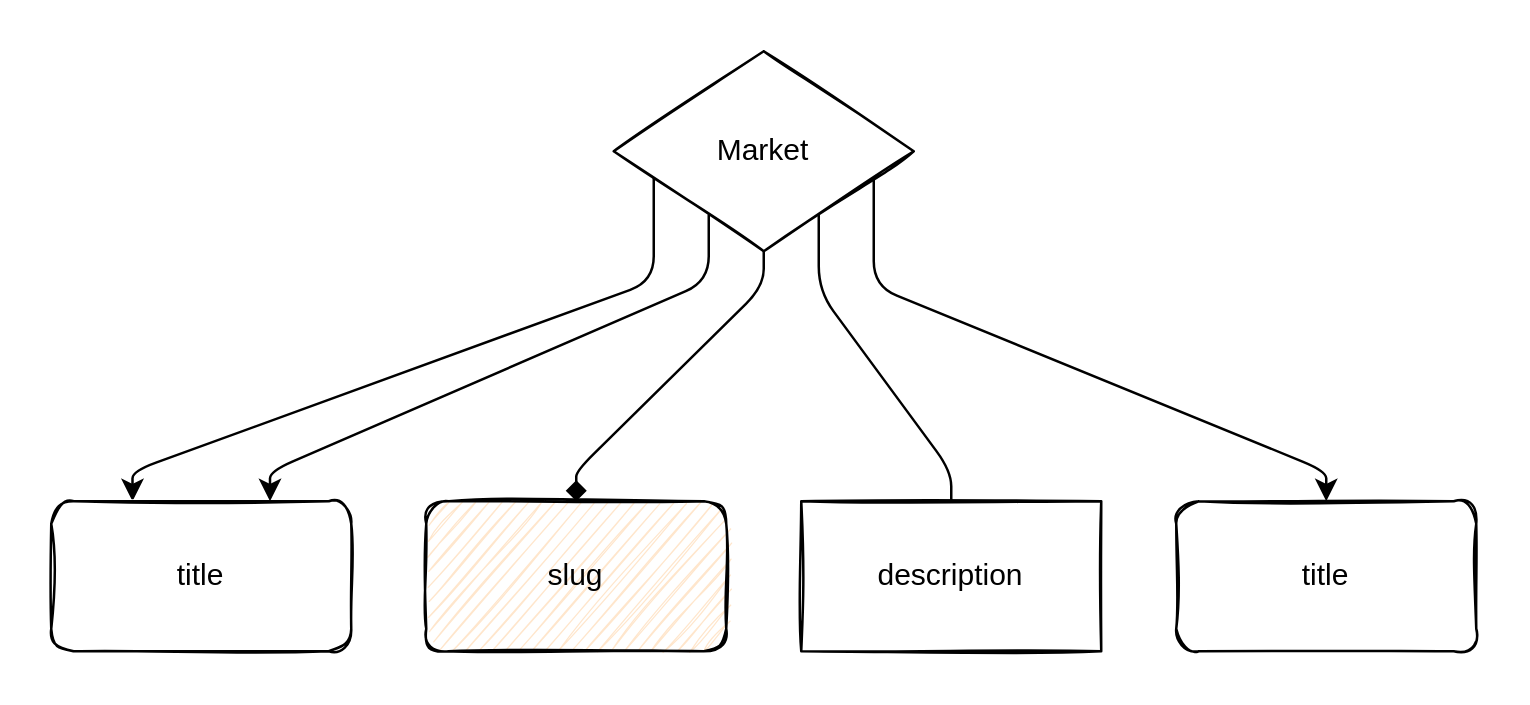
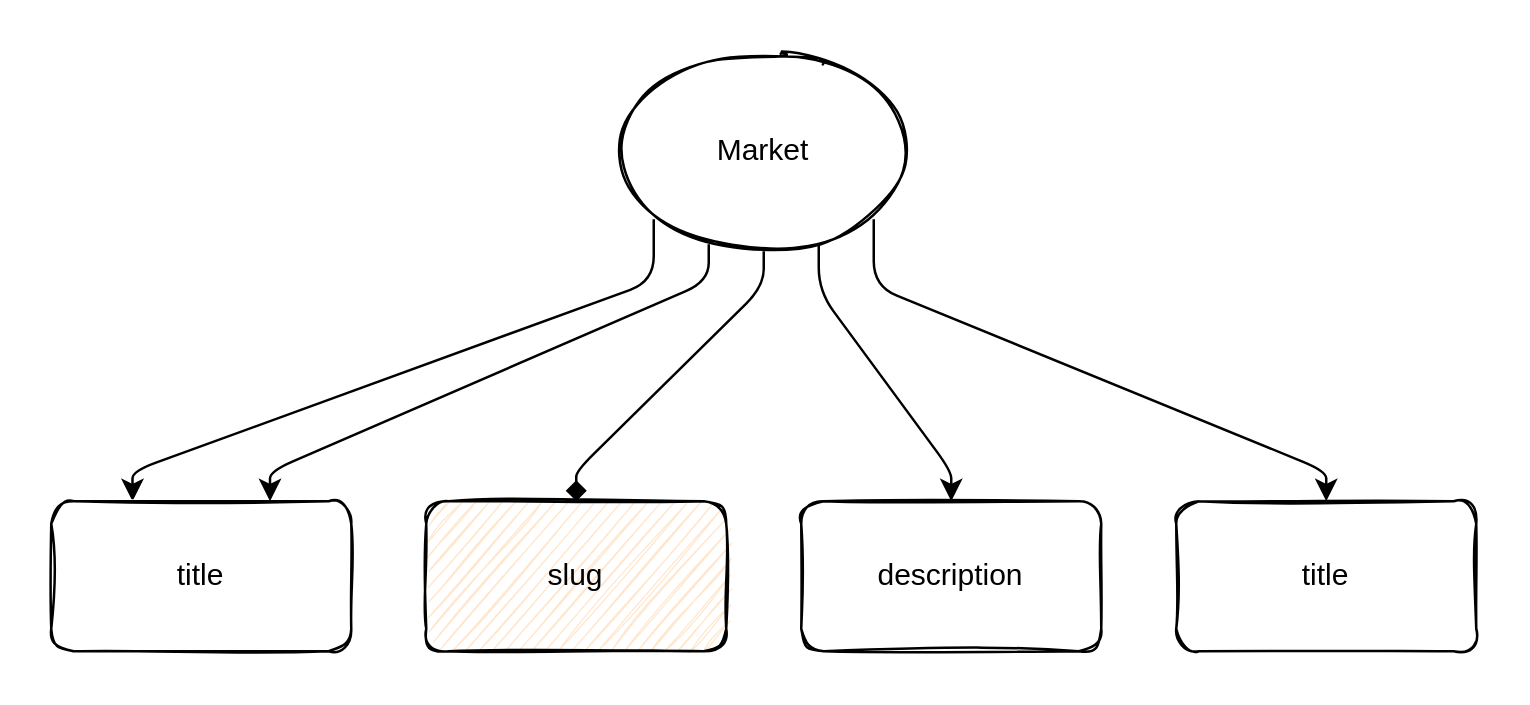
- <mxCell id="7" value="Market" style="rhombus;whiteSpace=wrap;html=1;sketch=1;" parent="1" vertex="1"><mxGeometry x="245" width="120" height="80" as="geometry" y="20" /></mxCell>
+ <mxCell id="7" value="Market" style="ellipse;whiteSpace=wrap;html=1;sketch=1;rounded=1;" parent="1" vertex="1"><mxGeometry x="245" width="120" height="80" as="geometry" y="20" /></mxCell>
- <mxCell id="5" value="" style="edgeStyle=none;html=1;noEdgeStyle=1;orthogonal=1;endArrow=none;" parent="1" source="7" target="10" edge="1"><mxGeometry relative="1" as="geometry"><Array as="points"><mxPoint x="327" y="116" /><mxPoint x="380" y="188" /></Array></mxGeometry></mxCell>
+ <mxCell id="5" value="" style="edgeStyle=none;html=1;noEdgeStyle=1;orthogonal=1;" parent="1" source="7" target="10" edge="1"><mxGeometry relative="1" as="geometry"><Array as="points"><mxPoint x="327" y="116" /><mxPoint x="380" y="188" /></Array></mxGeometry></mxCell>
- <mxCell id="10" value="description" style="whiteSpace=wrap;html=1;sketch=1;rounded=0;" parent="1" vertex="1"><mxGeometry x="320" y="200" width="120" height="60" as="geometry" /></mxCell>
+ <mxCell id="10" value="description" style="whiteSpace=wrap;html=1;sketch=1;rounded=1;" parent="1" vertex="1"><mxGeometry x="320" y="200" width="120" height="60" as="geometry" /></mxCell>
